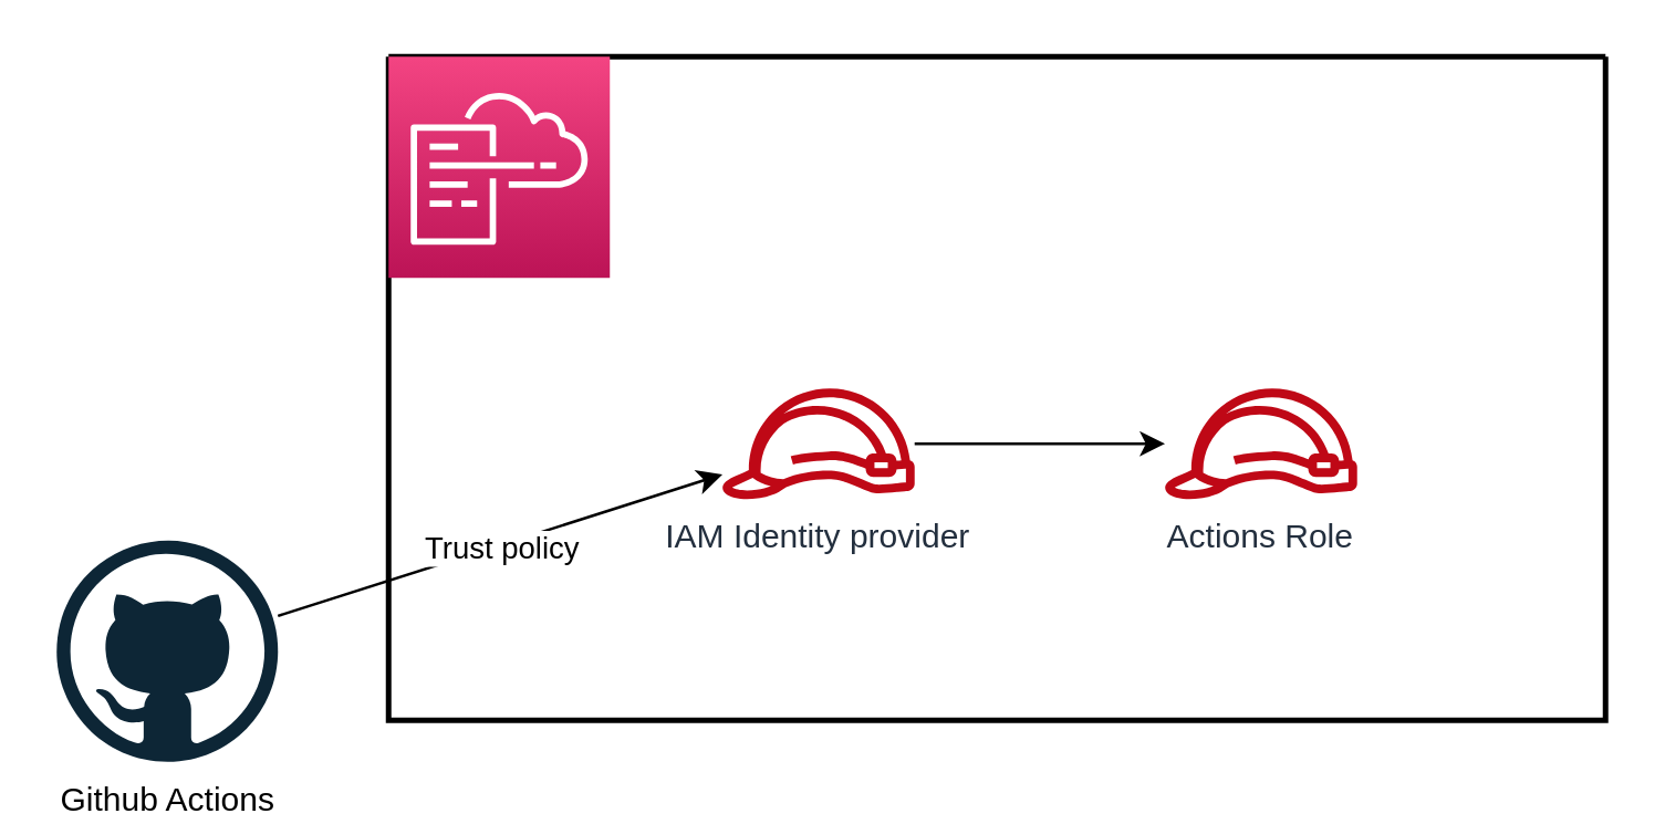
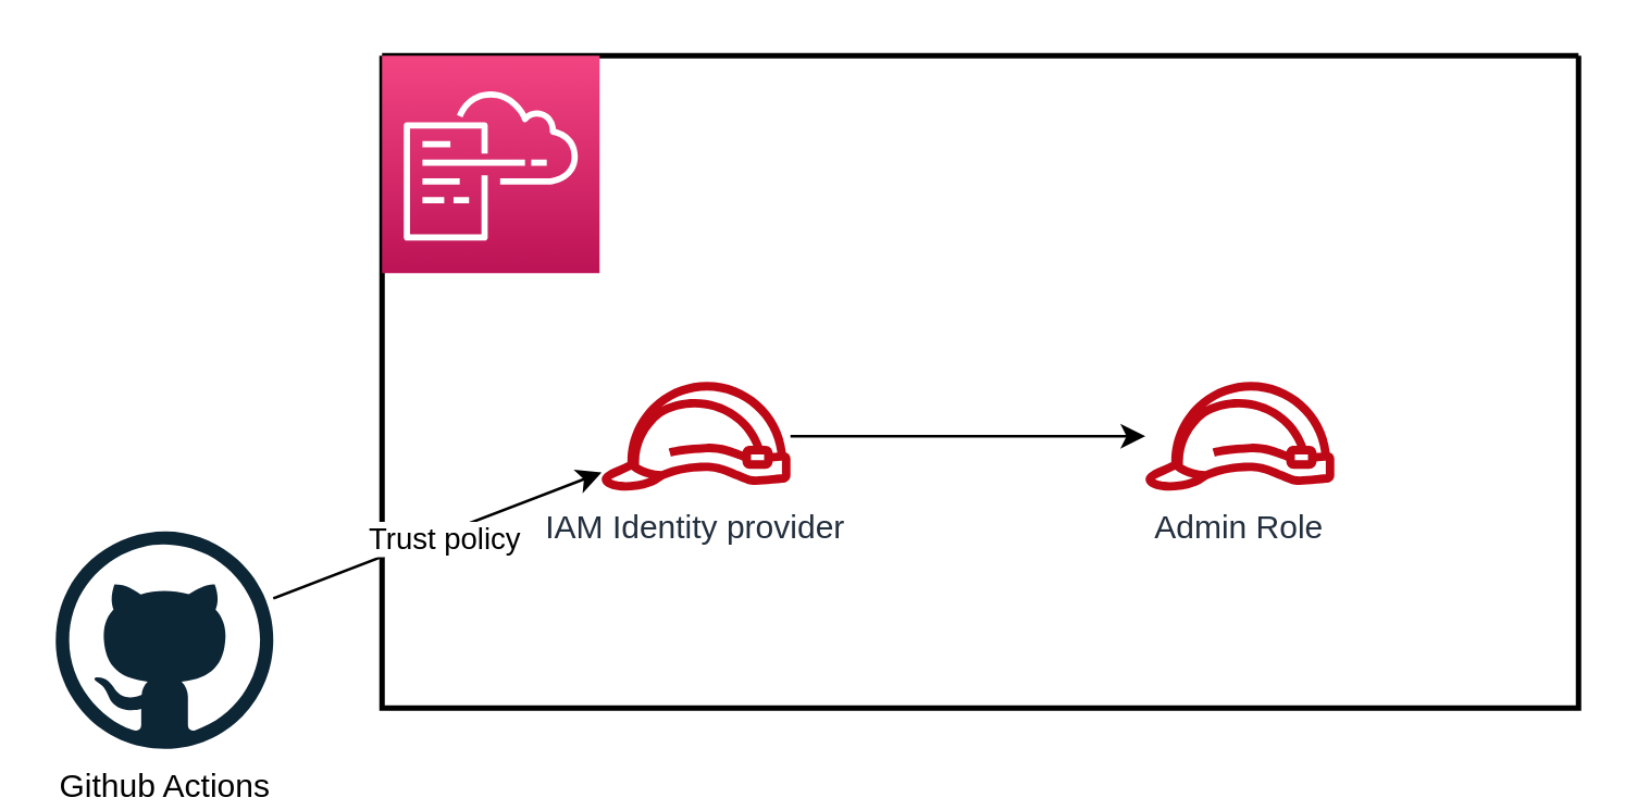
- <mxCell id="5" value="IAM Identity provider" style="sketch=0;outlineConnect=0;fontColor=#232F3E;gradientColor=none;fillColor=#BF0816;strokeColor=none;dashed=0;verticalLabelPosition=bottom;verticalAlign=top;align=center;html=1;fontSize=12;fontStyle=0;aspect=fixed;pointerEvents=1;shape=mxgraph.aws4.role;" vertex="1" parent="2"><mxGeometry x="120" y="120" width="70.91" height="40" as="geometry" /></mxCell>
+ <mxCell id="5" value="IAM Identity provider" style="sketch=0;outlineConnect=0;fontColor=#232F3E;gradientColor=none;fillColor=#BF0816;strokeColor=none;dashed=0;verticalLabelPosition=bottom;verticalAlign=top;align=center;html=1;fontSize=12;fontStyle=0;aspect=fixed;pointerEvents=1;shape=mxgraph.aws4.role;" vertex="1" parent="2"><mxGeometry x="80" y="120" width="70.91" height="40" as="geometry" /></mxCell>
- <mxCell id="6" value="Actions Role" style="sketch=0;outlineConnect=0;fontColor=#232F3E;gradientColor=none;fillColor=#BF0816;strokeColor=none;dashed=0;verticalLabelPosition=bottom;verticalAlign=top;align=center;html=1;fontSize=12;fontStyle=0;aspect=fixed;pointerEvents=1;shape=mxgraph.aws4.role;" vertex="1" parent="2"><mxGeometry x="280" y="120" width="70.91" height="40" as="geometry" /></mxCell>
+ <mxCell id="6" value="Admin Role" style="sketch=0;outlineConnect=0;fontColor=#232F3E;gradientColor=none;fillColor=#BF0816;strokeColor=none;dashed=0;verticalLabelPosition=bottom;verticalAlign=top;align=center;html=1;fontSize=12;fontStyle=0;aspect=fixed;pointerEvents=1;shape=mxgraph.aws4.role;" vertex="1" parent="2"><mxGeometry x="280" y="120" width="70.91" height="40" as="geometry" /></mxCell>
